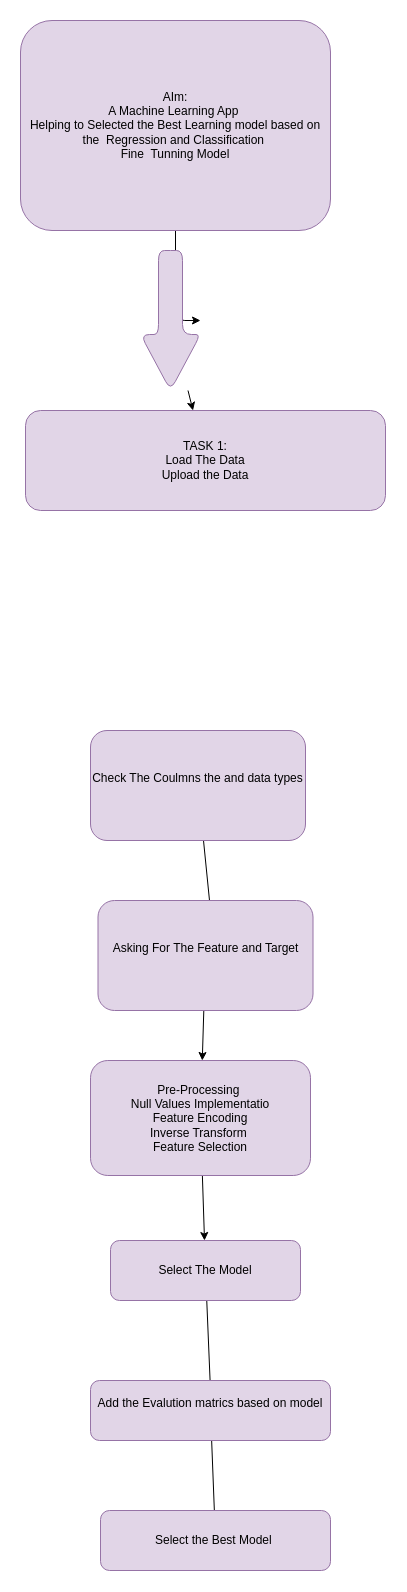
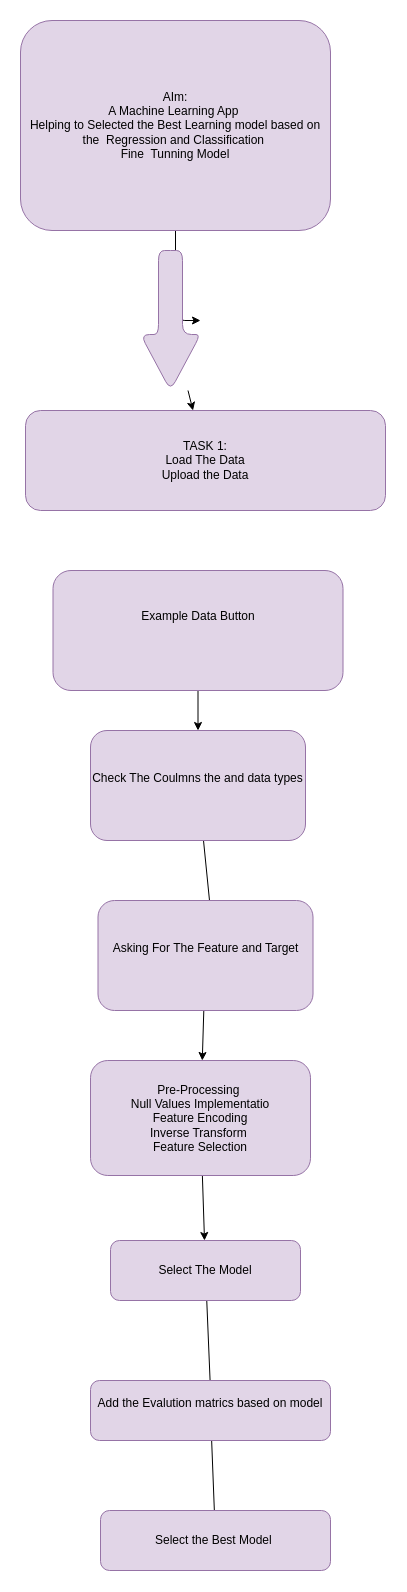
+ <mxCell id="8" value="Example Data Button&lt;div&gt;&lt;font color=&quot;#000000&quot;&gt;&lt;br&gt;&lt;/font&gt;&lt;div&gt;&lt;br&gt;&lt;/div&gt;&lt;/div&gt;" style="whiteSpace=wrap;html=1;fillColor=#e1d5e7;strokeColor=#9673a6;rounded=1;fillStyle=solid;" vertex="1" parent="1"><mxGeometry x="52.5" y="570" width="290" height="120" as="geometry" /></mxCell>
+ <mxCell id="7" value="" style="edgeStyle=none;html=1;" edge="1" parent="1" source="8" target="10"><mxGeometry relative="1" as="geometry" /></mxCell>
